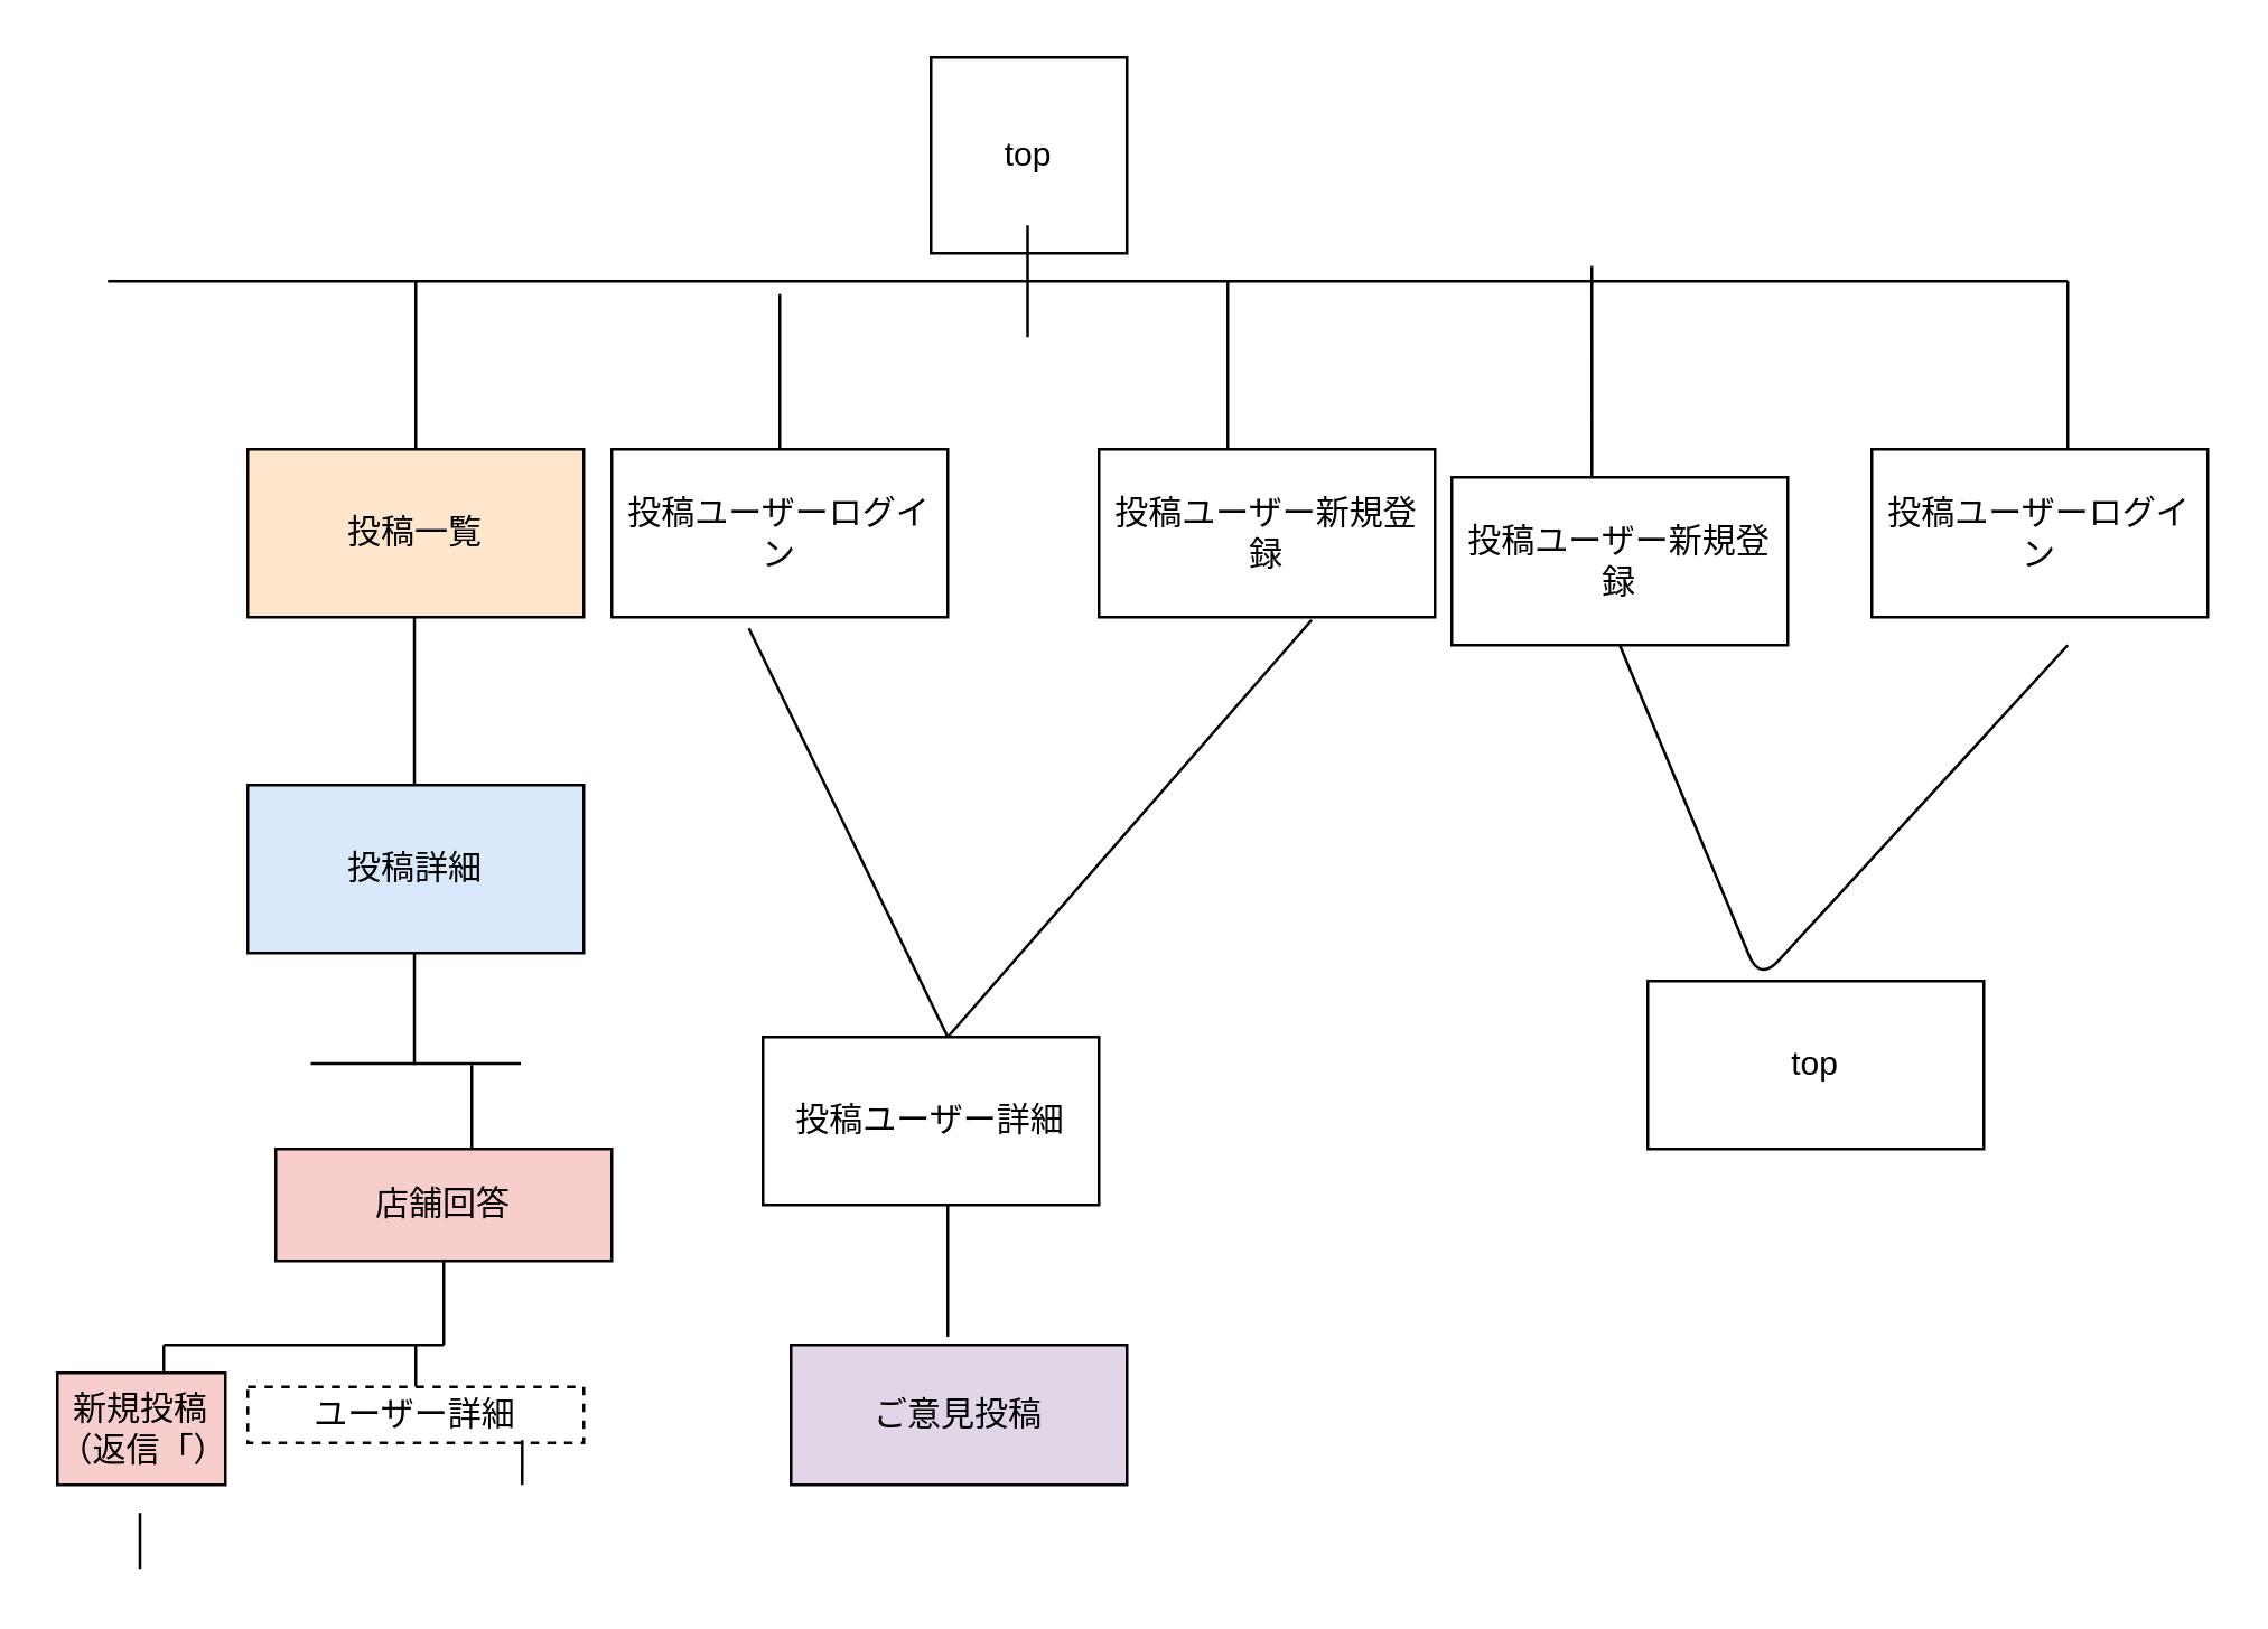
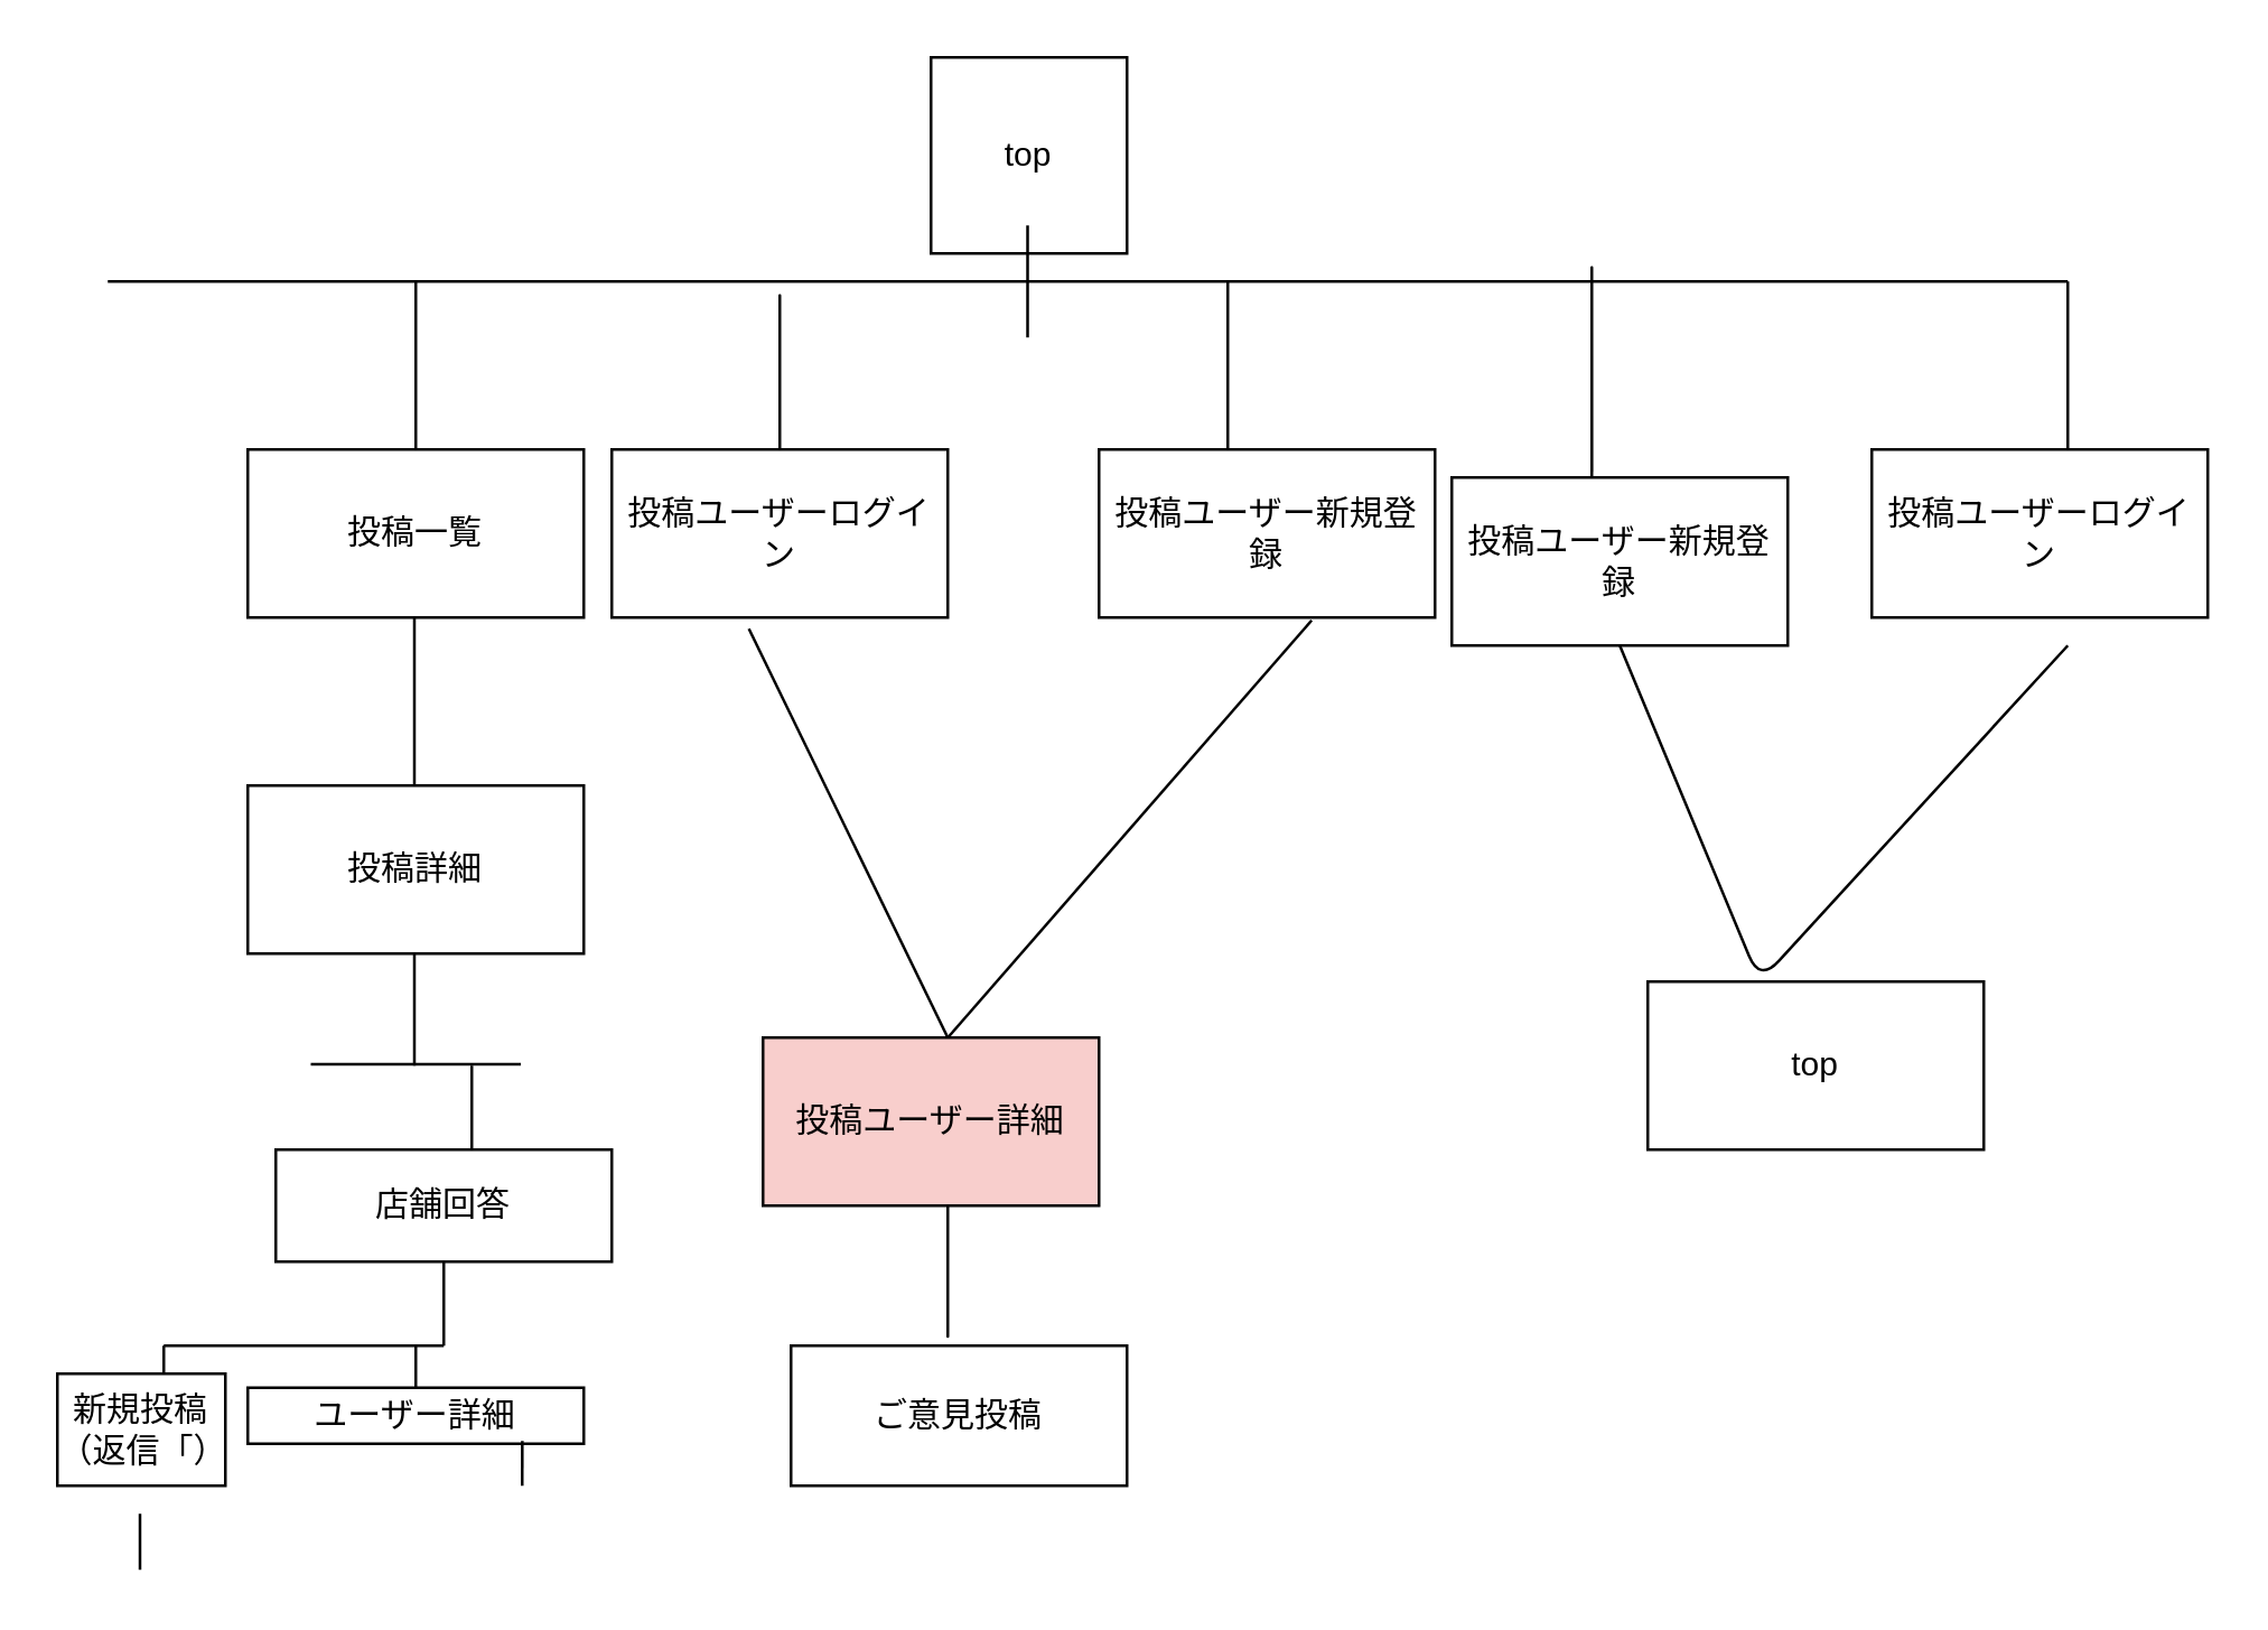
- <mxCell id="22" value="投稿一覧" style="rounded=0;whiteSpace=wrap;html=1;fillColor=#ffe6cc;" vertex="1" parent="1"><mxGeometry x="88" y="160" width="120" height="60" as="geometry" /></mxCell>
+ <mxCell id="22" value="投稿一覧" style="rounded=0;whiteSpace=wrap;html=1;" vertex="1" parent="1"><mxGeometry x="88" y="160" width="120" height="60" as="geometry" /></mxCell>
- <mxCell id="24" value="投稿詳細" style="rounded=0;whiteSpace=wrap;html=1;fillColor=#dae8fc;" vertex="1" parent="1"><mxGeometry x="88" y="280" width="120" height="60" as="geometry" /></mxCell>
+ <mxCell id="24" value="投稿詳細" style="rounded=0;whiteSpace=wrap;html=1;" vertex="1" parent="1"><mxGeometry x="88" y="280" width="120" height="60" as="geometry" /></mxCell>
- <mxCell id="11" value="投稿ユーザー詳細" style="rounded=0;whiteSpace=wrap;html=1;" vertex="1" parent="1"><mxGeometry x="272" y="370" width="120" height="60" as="geometry" /></mxCell>
+ <mxCell id="11" value="投稿ユーザー詳細" style="rounded=0;whiteSpace=wrap;html=1;fillColor=#f8cecc;" vertex="1" parent="1"><mxGeometry x="272" y="370" width="120" height="60" as="geometry" /></mxCell>
- <mxCell id="28" value="店舗回答" style="rounded=0;whiteSpace=wrap;html=1;fillColor=#f8cecc;" vertex="1" parent="1"><mxGeometry x="98" y="410" width="120" height="40" as="geometry" /></mxCell>
+ <mxCell id="28" value="店舗回答" style="rounded=0;whiteSpace=wrap;html=1;" vertex="1" parent="1"><mxGeometry x="98" y="410" width="120" height="40" as="geometry" /></mxCell>
- <mxCell id="32" value="ユーザー詳細" style="rounded=0;whiteSpace=wrap;html=1;dashed=1;" vertex="1" parent="1"><mxGeometry x="88" y="495" width="120" height="20" as="geometry" /></mxCell>
+ <mxCell id="32" value="ユーザー詳細" style="rounded=0;whiteSpace=wrap;html=1;" vertex="1" parent="1"><mxGeometry x="88" y="495" width="120" height="20" as="geometry" /></mxCell>
- <mxCell id="13" value="ご意見投稿&lt;br&gt;" style="rounded=0;whiteSpace=wrap;html=1;fillColor=#e1d5e7;" vertex="1" parent="1"><mxGeometry x="282" y="480" width="120" height="50" as="geometry" /></mxCell>
+ <mxCell id="13" value="ご意見投稿&lt;br&gt;" style="rounded=0;whiteSpace=wrap;html=1;" vertex="1" parent="1"><mxGeometry x="282" y="480" width="120" height="50" as="geometry" /></mxCell>
- <mxCell id="34" value="新規投稿（返信「）" style="rounded=0;whiteSpace=wrap;html=1;fillColor=#f8cecc;" vertex="1" parent="1"><mxGeometry x="20" y="490" width="60" height="40" as="geometry" /></mxCell>
+ <mxCell id="34" value="新規投稿（返信「）" style="rounded=0;whiteSpace=wrap;html=1;" vertex="1" parent="1"><mxGeometry x="20" y="490" width="60" height="40" as="geometry" /></mxCell>
